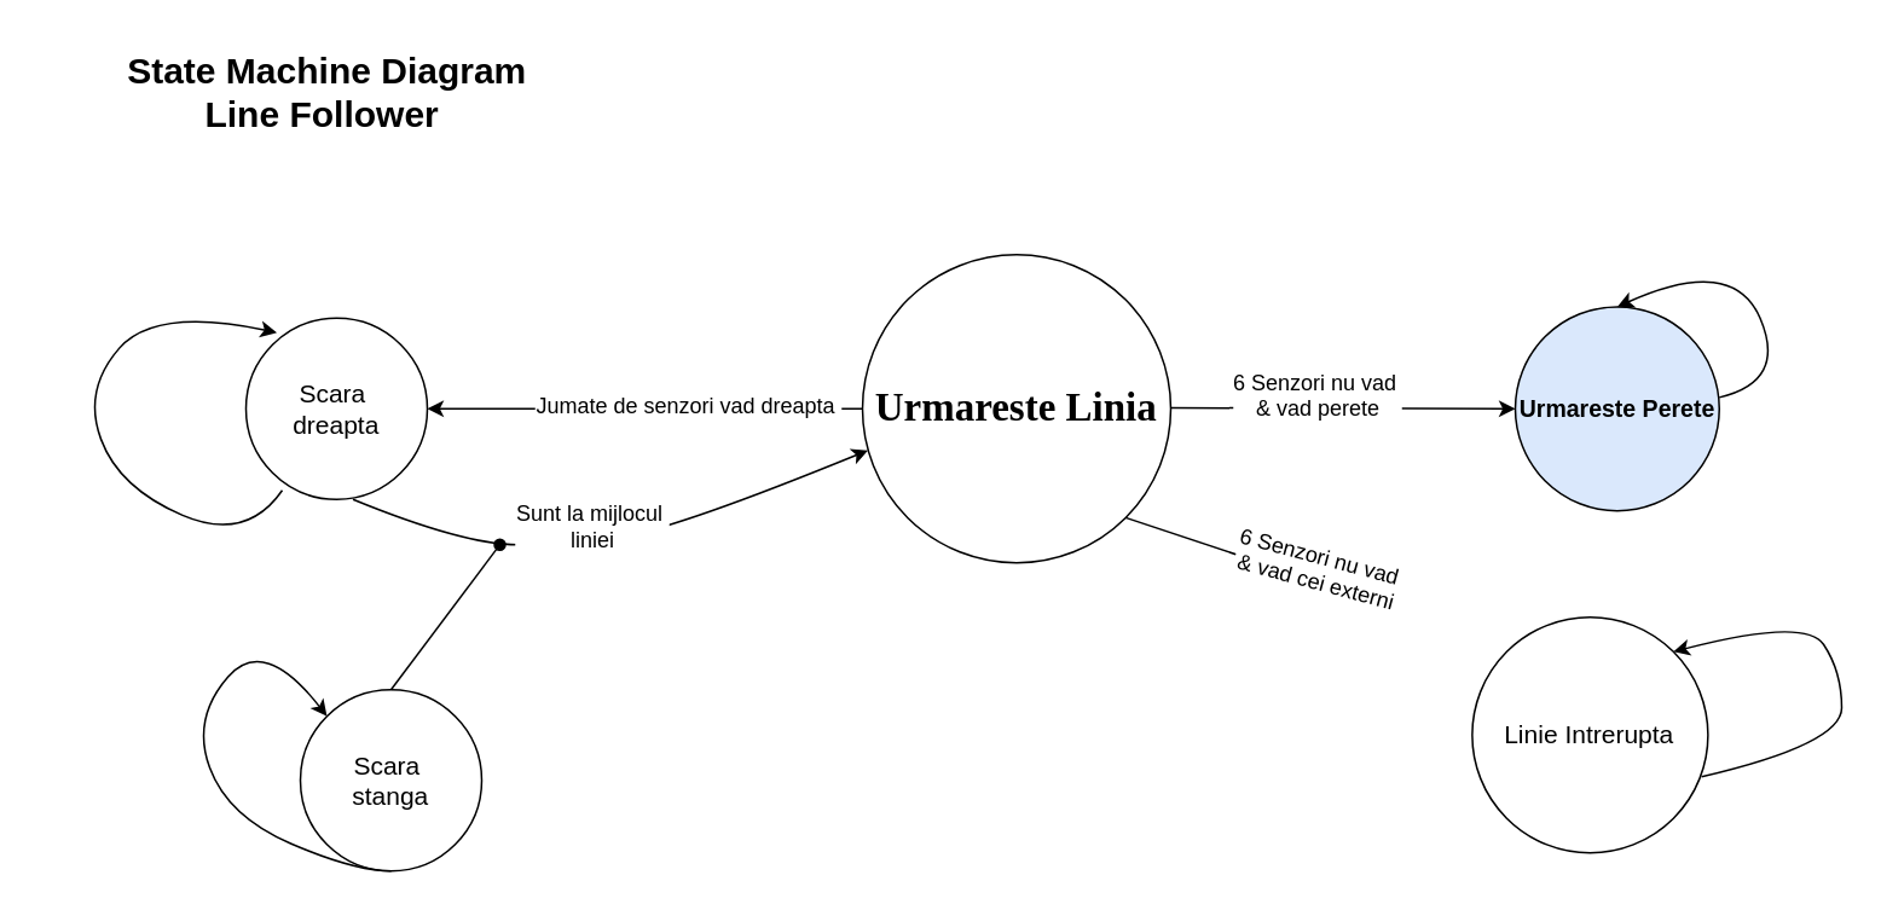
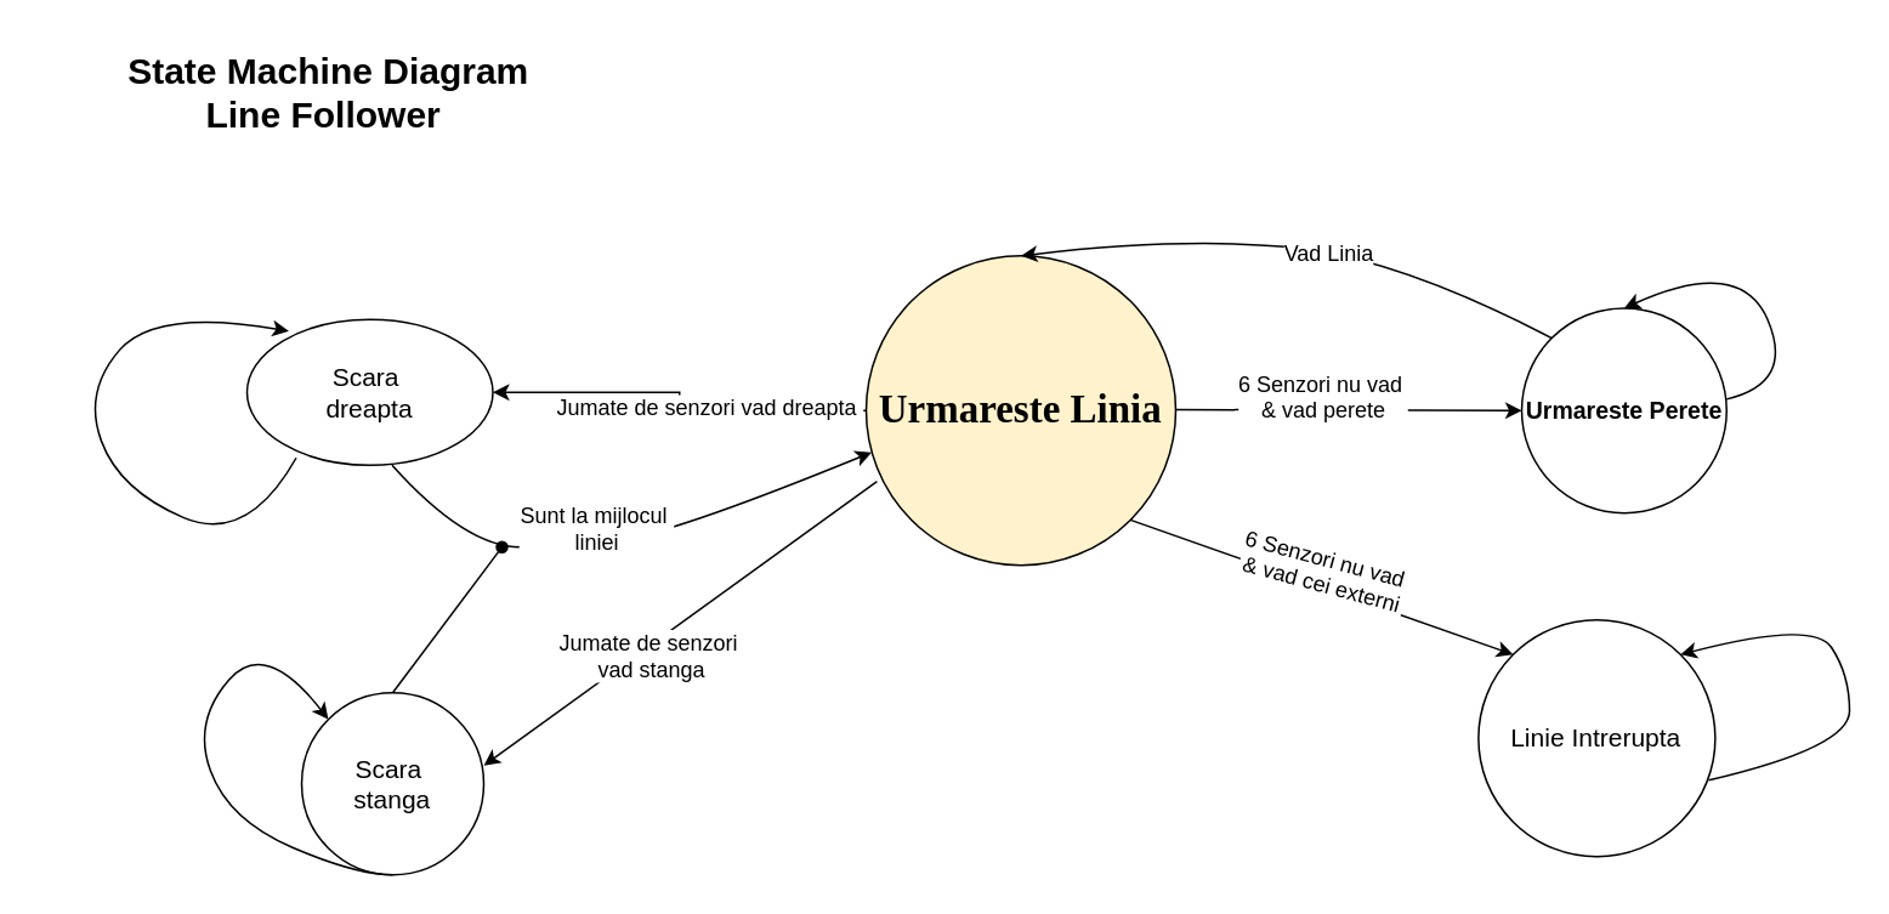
+ <mxCell id="19" value="" style="curved=1;endArrow=classic;html=1;rounded=0;exitX=0;exitY=0;exitDx=0;exitDy=0;entryX=0.5;entryY=0;entryDx=0;entryDy=0;" parent="1" source="17" target="5" edge="1"><mxGeometry width="50" height="50" relative="1" as="geometry"><mxPoint x="515" y="390" as="sourcePoint" /><mxPoint x="565" y="340" as="targetPoint" /><Array as="points"><mxPoint x="765" y="140" /><mxPoint x="645" y="130" /></Array></mxGeometry></mxCell>
+ <mxCell id="20" value="&lt;font style=&quot;font-size: 12px;&quot;&gt;Vad Linia&lt;/font&gt;" style="edgeLabel;html=1;align=center;verticalAlign=middle;resizable=0;points=[];" parent="19" vertex="1" connectable="0"><mxGeometry x="-0.12" y="2" relative="1" as="geometry"><mxPoint as="offset" /></mxGeometry></mxCell>
- <mxCell id="6" value="&lt;span style=&quot;font-size: 14px;&quot;&gt;Scara&amp;nbsp;&lt;/span&gt;&lt;div&gt;&lt;span style=&quot;font-size: 14px;&quot;&gt;dreapta&lt;/span&gt;&lt;/div&gt;" style="ellipse;whiteSpace=wrap;html=1;aspect=fixed;" parent="1" vertex="1"><mxGeometry x="135" y="175" width="100" height="100" as="geometry" /></mxCell>
+ <mxCell id="6" value="&lt;span style=&quot;font-size: 14px;&quot;&gt;Scara&amp;nbsp;&lt;/span&gt;&lt;div&gt;&lt;span style=&quot;font-size: 14px;&quot;&gt;dreapta&lt;/span&gt;&lt;/div&gt;" style="ellipse;whiteSpace=wrap;html=1;aspect=fixed;" parent="1" vertex="1"><mxGeometry x="135" y="175" width="135" height="80" as="geometry" /></mxCell>
- <mxCell id="5" value="&lt;font style=&quot;font-size: 22px;&quot;&gt;&lt;b style=&quot;&quot;&gt;Urmareste Linia&lt;/b&gt;&lt;/font&gt;" style="ellipse;whiteSpace=wrap;html=1;aspect=fixed;fontFamily=Times New Roman;" parent="1" vertex="1"><mxGeometry x="475" y="140" width="170" height="170" as="geometry" /></mxCell>
+ <mxCell id="5" value="&lt;font style=&quot;font-size: 22px;&quot;&gt;&lt;b style=&quot;&quot;&gt;Urmareste Linia&lt;/b&gt;&lt;/font&gt;" style="ellipse;whiteSpace=wrap;html=1;aspect=fixed;fontFamily=Times New Roman;fillColor=#fff2cc;" parent="1" vertex="1"><mxGeometry x="475" y="140" width="170" height="170" as="geometry" /></mxCell>
- <mxCell id="17" value="&lt;font style=&quot;font-size: 13px;&quot;&gt;&lt;b&gt;Urmareste Perete&lt;/b&gt;&lt;/font&gt;" style="ellipse;whiteSpace=wrap;html=1;aspect=fixed;fillColor=#dae8fc;" parent="1" vertex="1"><mxGeometry x="835" y="168.75" width="112.5" height="112.5" as="geometry" /></mxCell>
+ <mxCell id="17" value="&lt;font style=&quot;font-size: 13px;&quot;&gt;&lt;b&gt;Urmareste Perete&lt;/b&gt;&lt;/font&gt;" style="ellipse;whiteSpace=wrap;html=1;aspect=fixed;" parent="1" vertex="1"><mxGeometry x="835" y="168.75" width="112.5" height="112.5" as="geometry" /></mxCell>
- <mxCell id="22" value="" style="endArrow=classic;html=1;rounded=0;exitX=1;exitY=1;exitDx=0;exitDy=0;" parent="1" source="5" target="23" edge="1"><mxGeometry relative="1" as="geometry"><mxPoint x="505" y="370" as="sourcePoint" /><mxPoint x="605" y="370" as="targetPoint" /></mxGeometry></mxCell>
+ <mxCell id="22" value="" style="endArrow=classic;html=1;rounded=0;entryX=0;entryY=0;entryDx=0;entryDy=0;exitX=1;exitY=1;exitDx=0;exitDy=0;" parent="1" source="5" target="21" edge="1"><mxGeometry relative="1" as="geometry"><mxPoint x="505" y="370" as="sourcePoint" /><mxPoint x="605" y="370" as="targetPoint" /></mxGeometry></mxCell>
+ <mxCell id="8" value="" style="endArrow=classic;html=1;rounded=0;entryX=1;entryY=0.4;entryDx=0;entryDy=0;entryPerimeter=0;exitX=0.035;exitY=0.729;exitDx=0;exitDy=0;exitPerimeter=0;" parent="1" source="5" target="7" edge="1"><mxGeometry relative="1" as="geometry"><mxPoint x="305" y="370" as="sourcePoint" /><mxPoint x="585" y="370" as="targetPoint" /></mxGeometry></mxCell>
+ <mxCell id="9" value="&lt;span style=&quot;font-size: 12px;&quot;&gt;Jumate de senzori&amp;nbsp;&lt;/span&gt;&lt;div&gt;&lt;span style=&quot;font-size: 12px;&quot;&gt;vad stanga&lt;/span&gt;&lt;/div&gt;" style="edgeLabel;html=1;align=center;verticalAlign=middle;resizable=0;points=[];fontFamily=Helvetica;" parent="8" vertex="1" connectable="0"><mxGeometry x="-0.022" y="1" relative="1" as="geometry"><mxPoint x="-20" y="19" as="offset" /></mxGeometry></mxCell>
